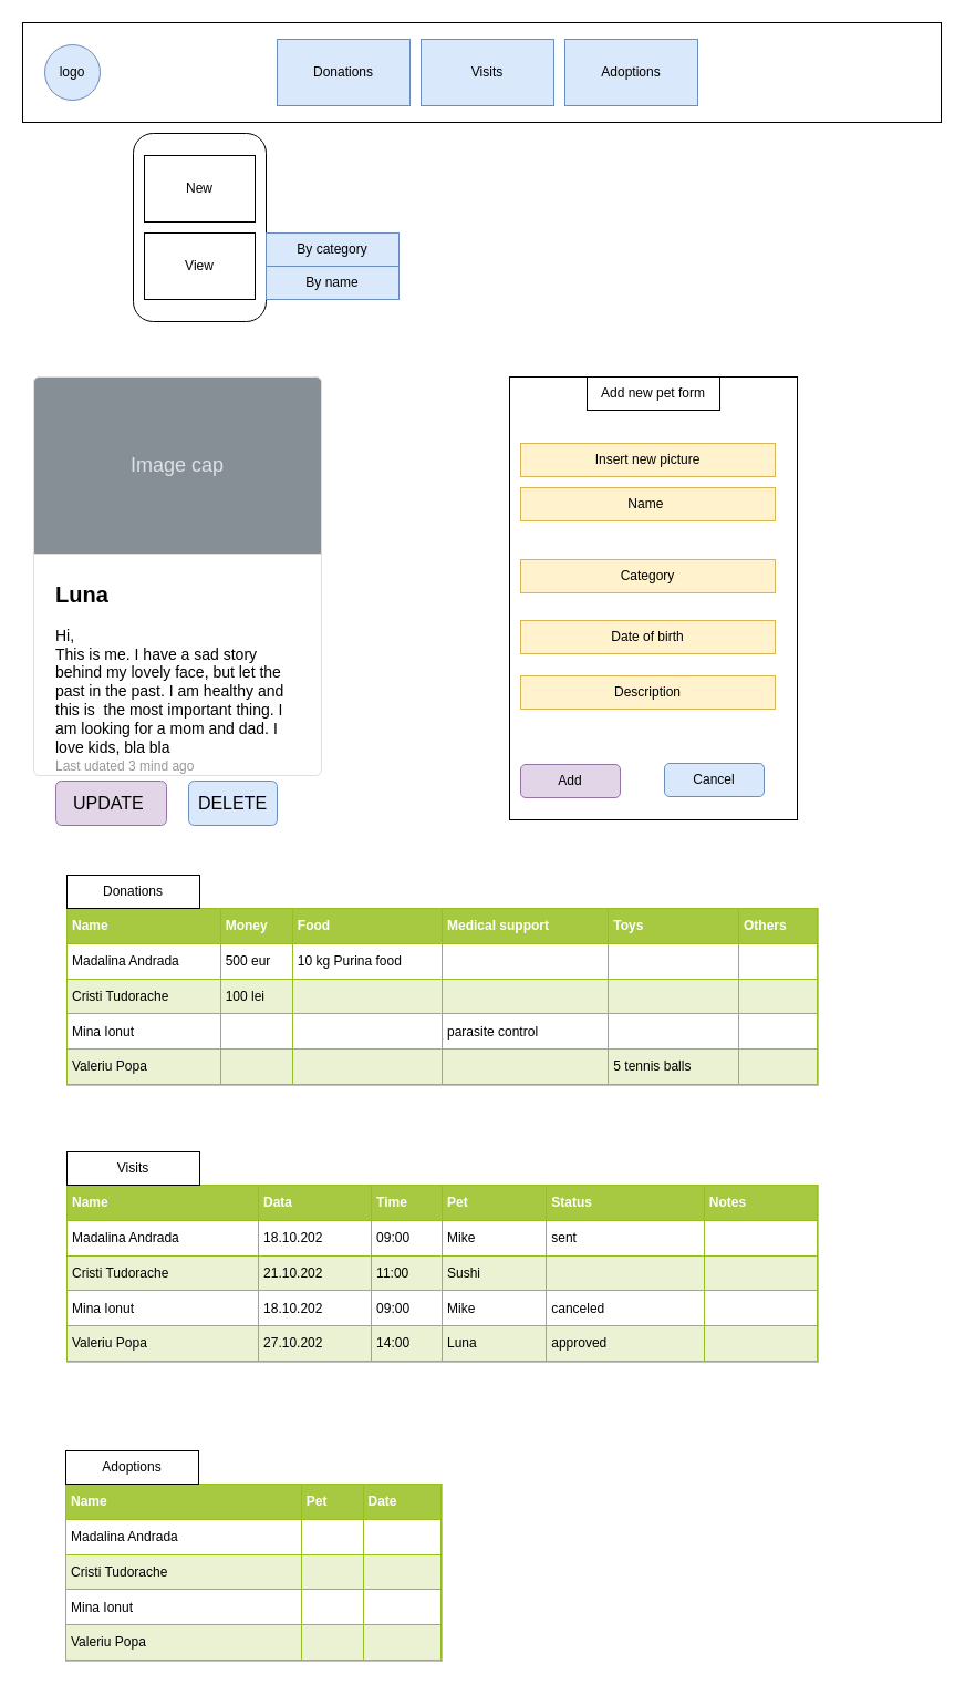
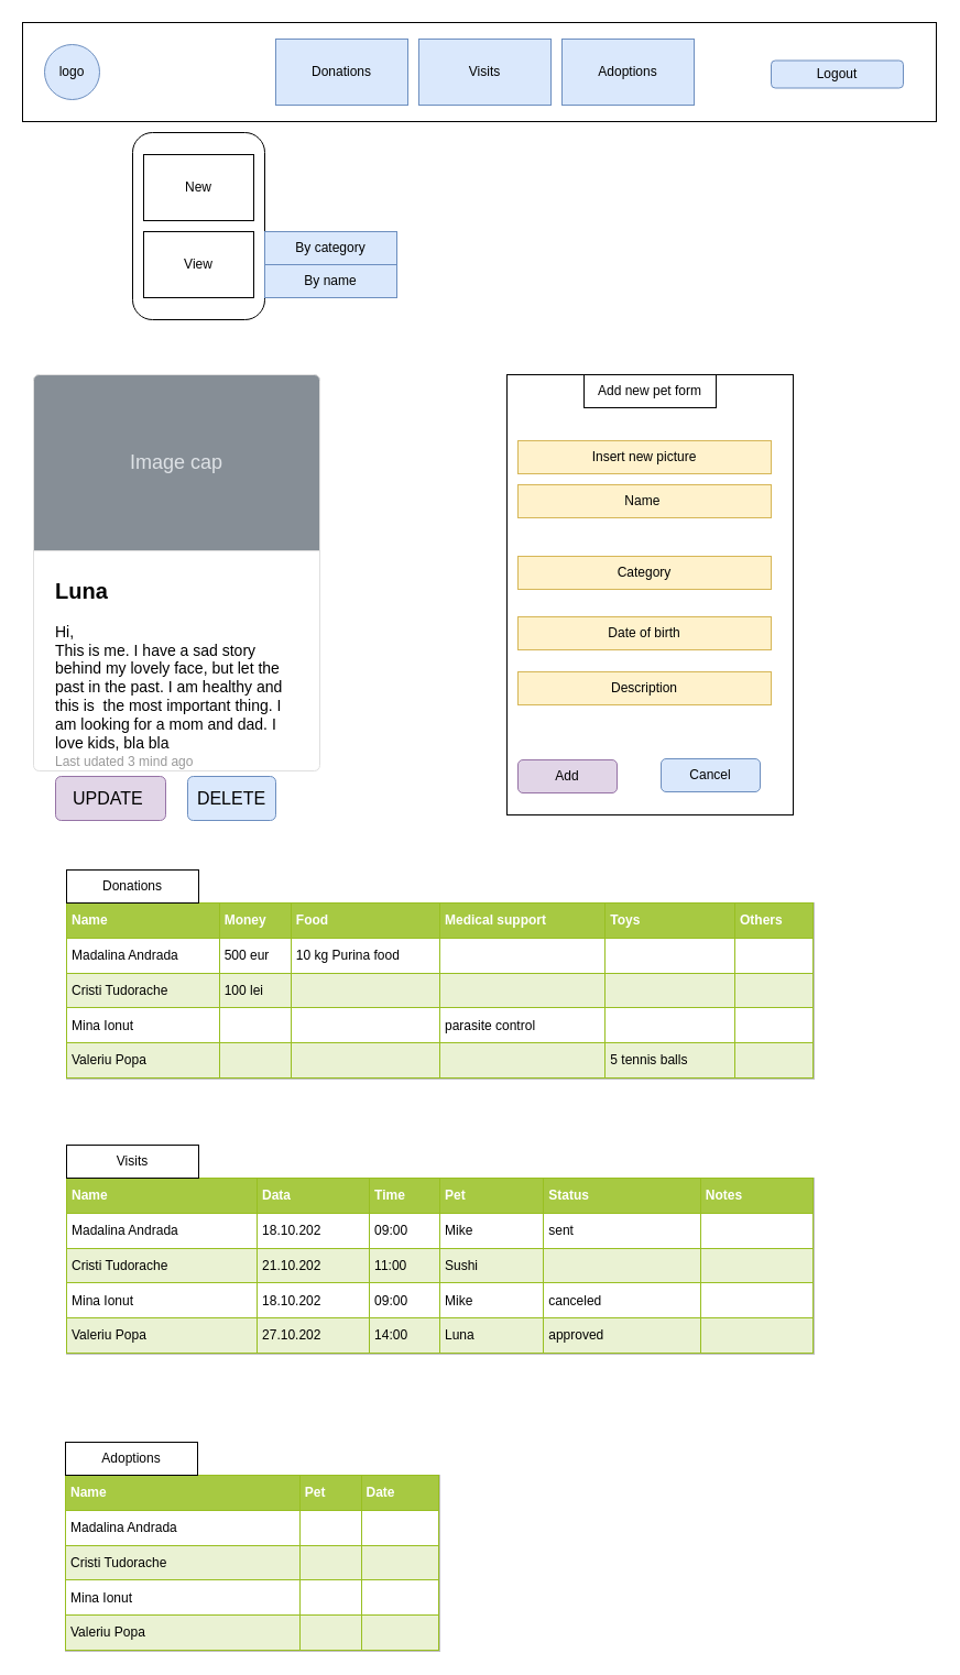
+ <mxCell id="7" value="Logout" style="rounded=1;whiteSpace=wrap;html=1;fillColor=#dae8fc;strokeColor=#6c8ebf;" parent="1" vertex="1"><mxGeometry x="700" y="54.5" width="120" height="25" as="geometry" /></mxCell>
